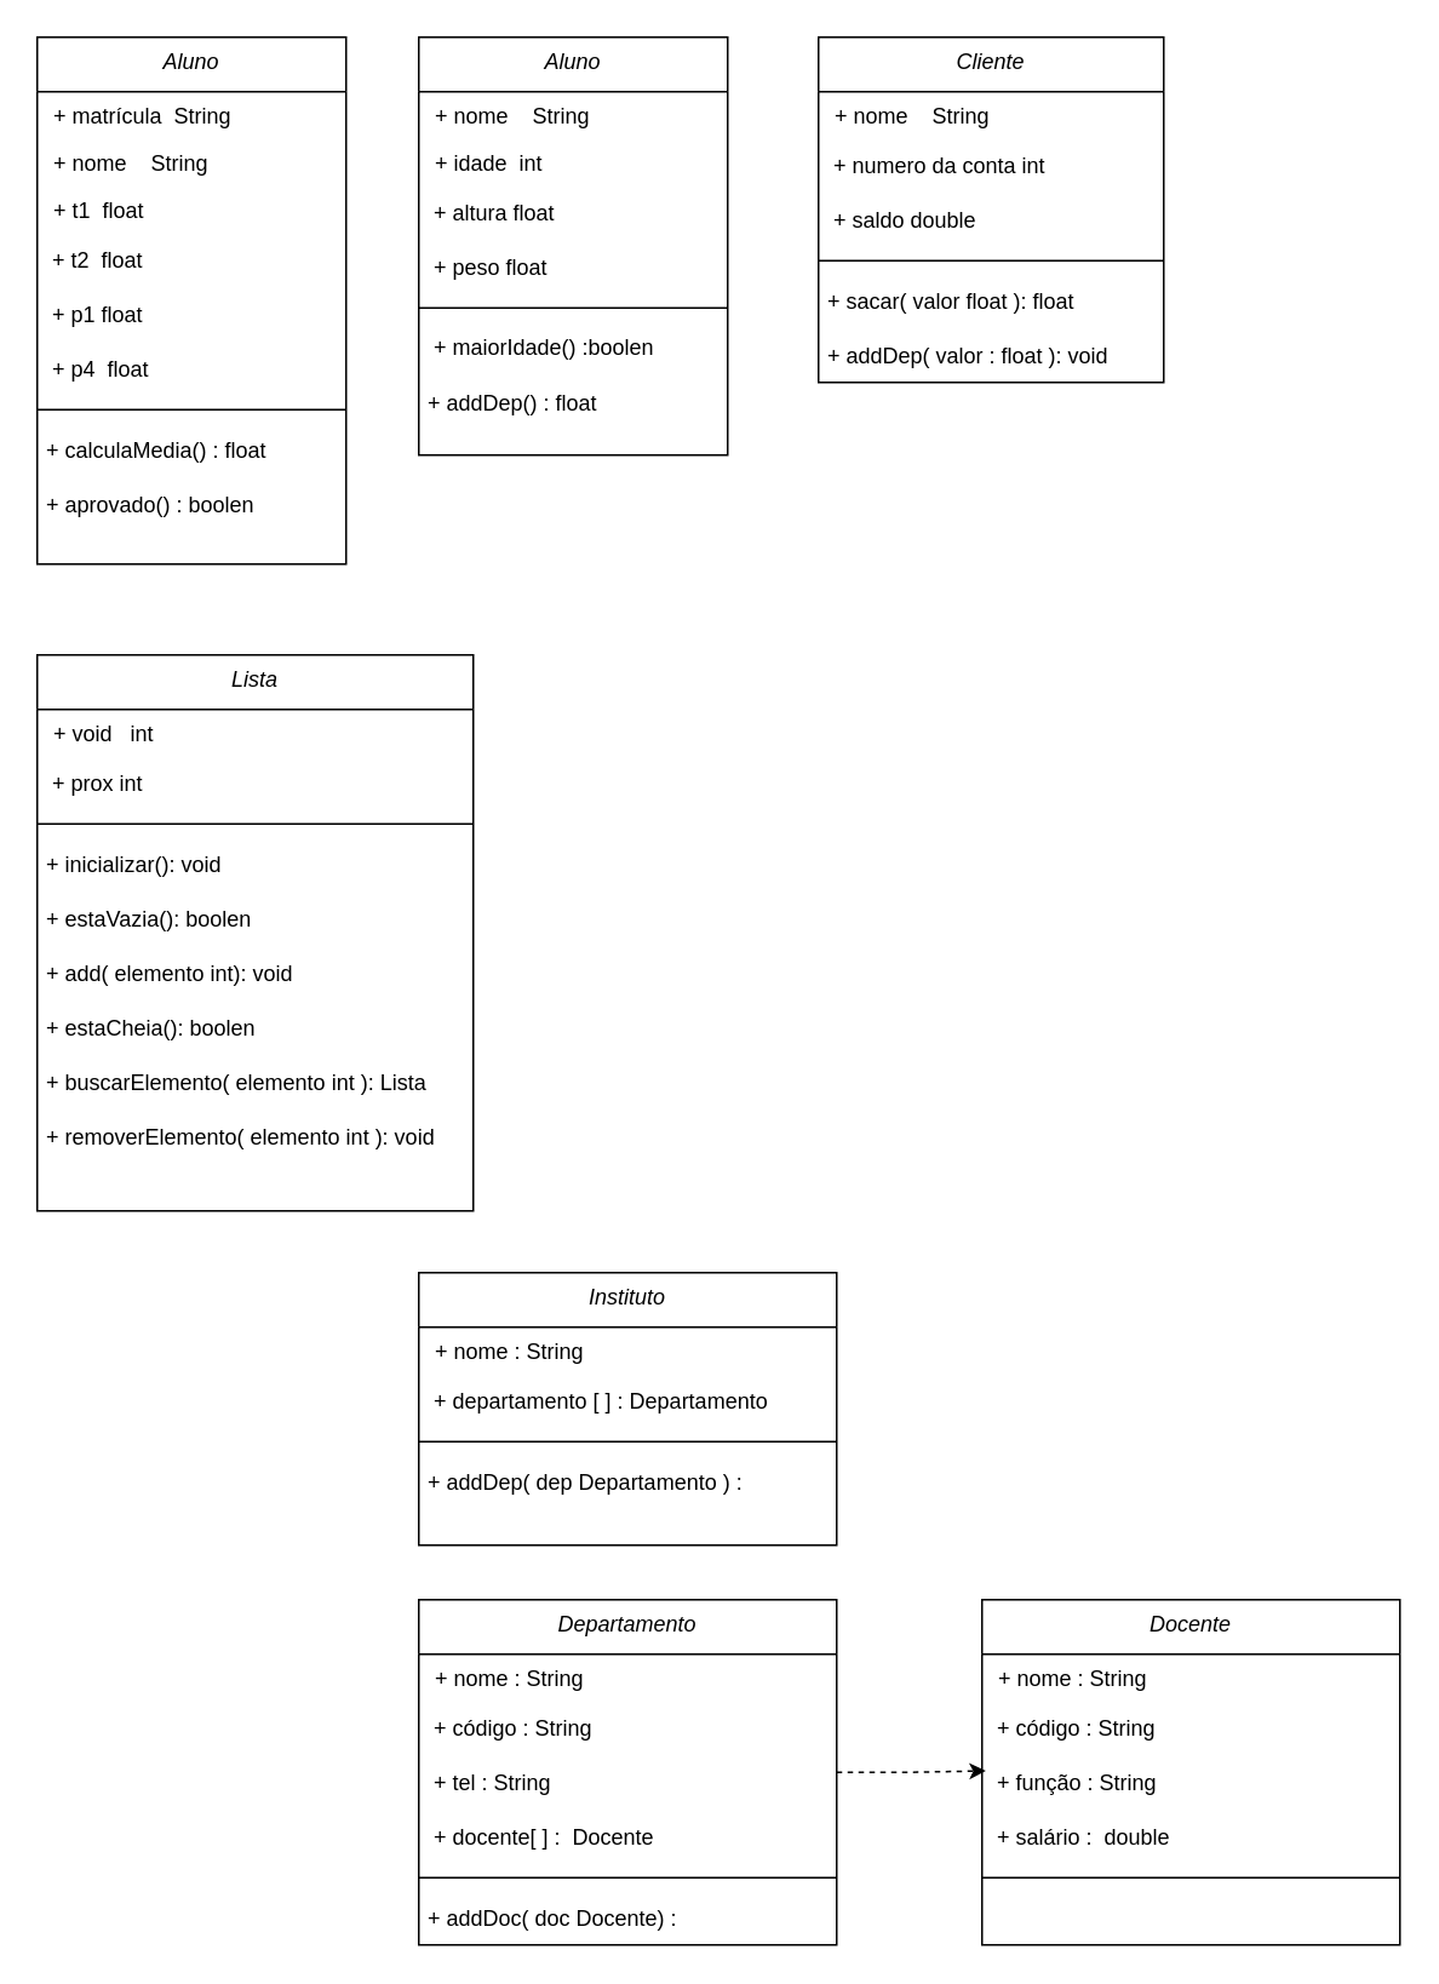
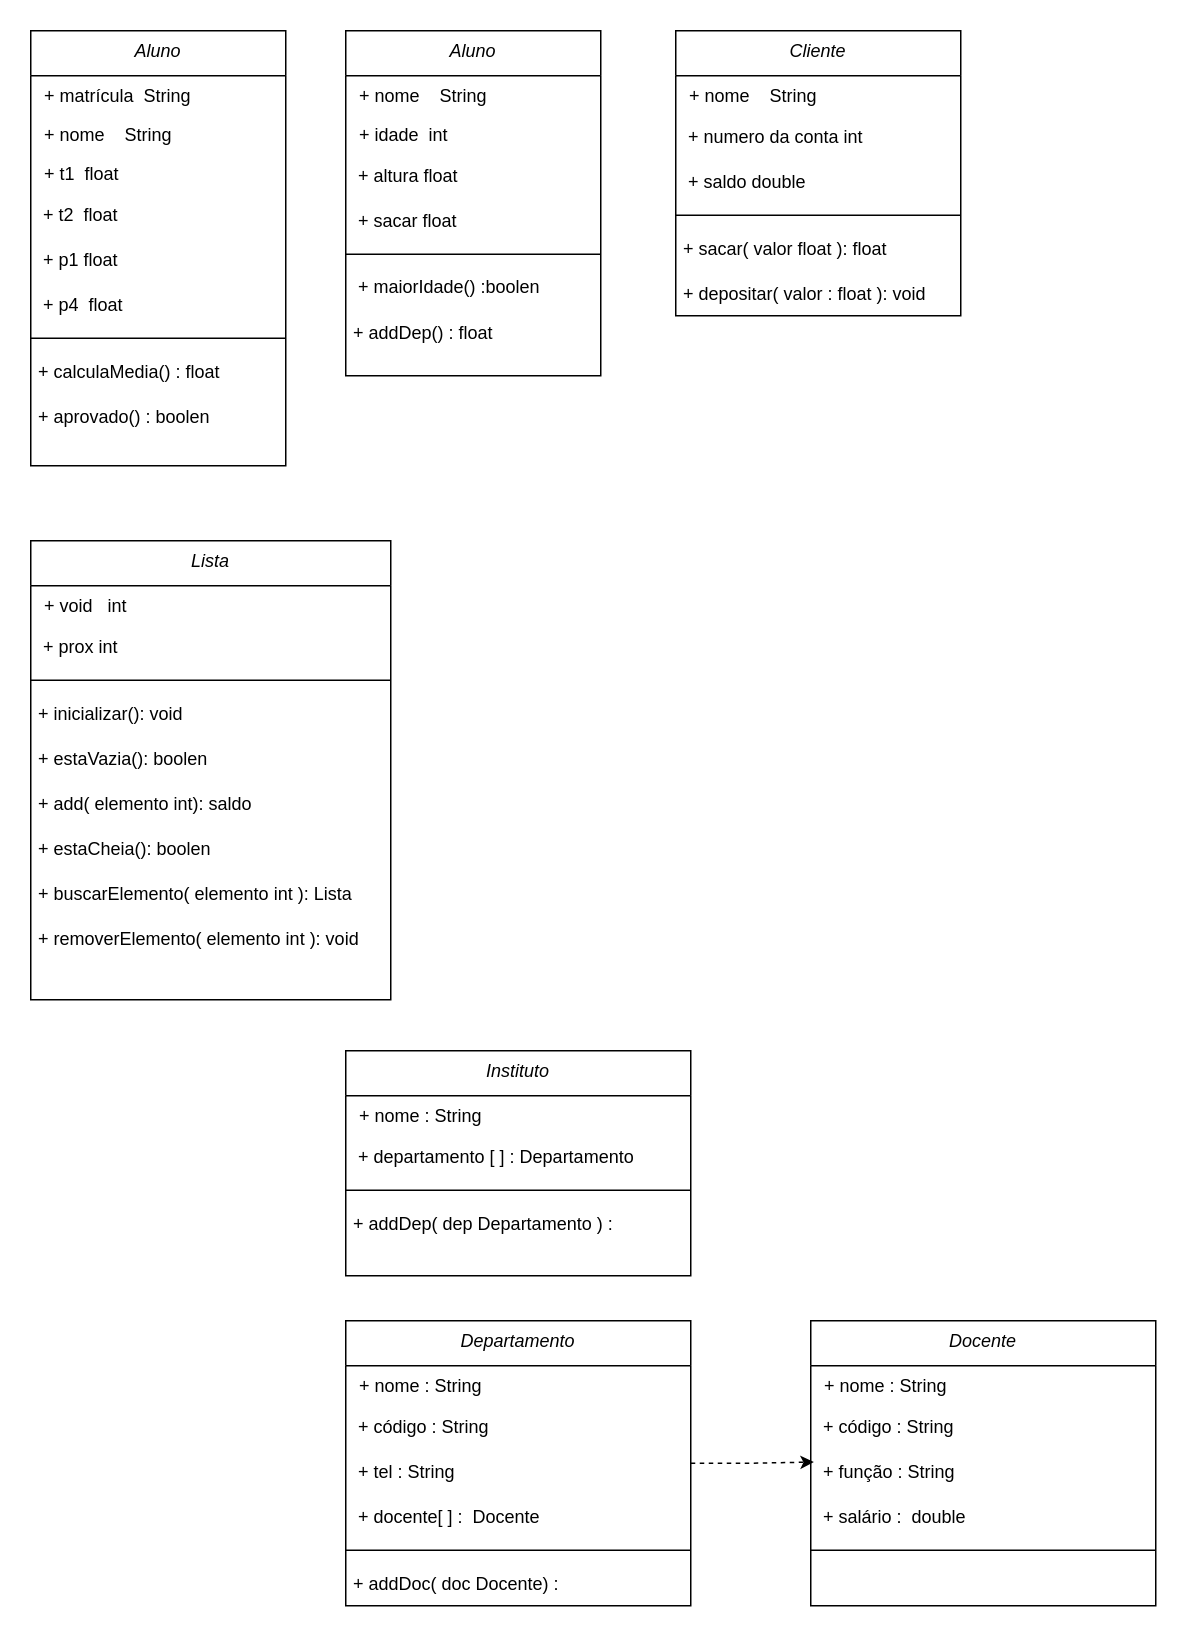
- <mxCell id="16" value="&amp;nbsp; + peso float" style="text;html=1;align=left;verticalAlign=middle;resizable=0;points=[];autosize=1;strokeColor=none;fillColor=none;fontSize=12;" parent="12" vertex="1"><mxGeometry y="112" width="170" height="30" as="geometry" /></mxCell>
+ <mxCell id="16" value="&amp;nbsp; + sacar float" style="text;html=1;align=left;verticalAlign=middle;resizable=0;points=[];autosize=1;strokeColor=none;fillColor=none;fontSize=12;" parent="12" vertex="1"><mxGeometry y="112" width="170" height="30" as="geometry" /></mxCell>
- <mxCell id="26" value="&lt;font style=&quot;font-size: 12px;&quot;&gt;&amp;nbsp;+ addDep( valor : float ): void&lt;/font&gt;" style="text;html=1;align=left;verticalAlign=middle;resizable=0;points=[];autosize=1;strokeColor=none;fillColor=none;fontSize=14;" parent="20" vertex="1"><mxGeometry y="160" width="190" height="30" as="geometry" /></mxCell>
+ <mxCell id="26" value="&lt;font style=&quot;font-size: 12px;&quot;&gt;&amp;nbsp;+ depositar( valor : float ): void&lt;/font&gt;" style="text;html=1;align=left;verticalAlign=middle;resizable=0;points=[];autosize=1;strokeColor=none;fillColor=none;fontSize=14;" parent="20" vertex="1"><mxGeometry y="160" width="190" height="30" as="geometry" /></mxCell>
- <mxCell id="34" value="&lt;font style=&quot;font-size: 12px;&quot;&gt;&amp;nbsp;+ add( elemento int): void&lt;/font&gt;" style="text;html=1;align=left;verticalAlign=middle;resizable=0;points=[];autosize=1;strokeColor=none;fillColor=none;fontSize=14;" parent="28" vertex="1"><mxGeometry y="160" width="240" height="30" as="geometry" /></mxCell>
+ <mxCell id="34" value="&lt;font style=&quot;font-size: 12px;&quot;&gt;&amp;nbsp;+ add( elemento int): saldo&lt;/font&gt;" style="text;html=1;align=left;verticalAlign=middle;resizable=0;points=[];autosize=1;strokeColor=none;fillColor=none;fontSize=14;" parent="28" vertex="1"><mxGeometry y="160" width="240" height="30" as="geometry" /></mxCell>
